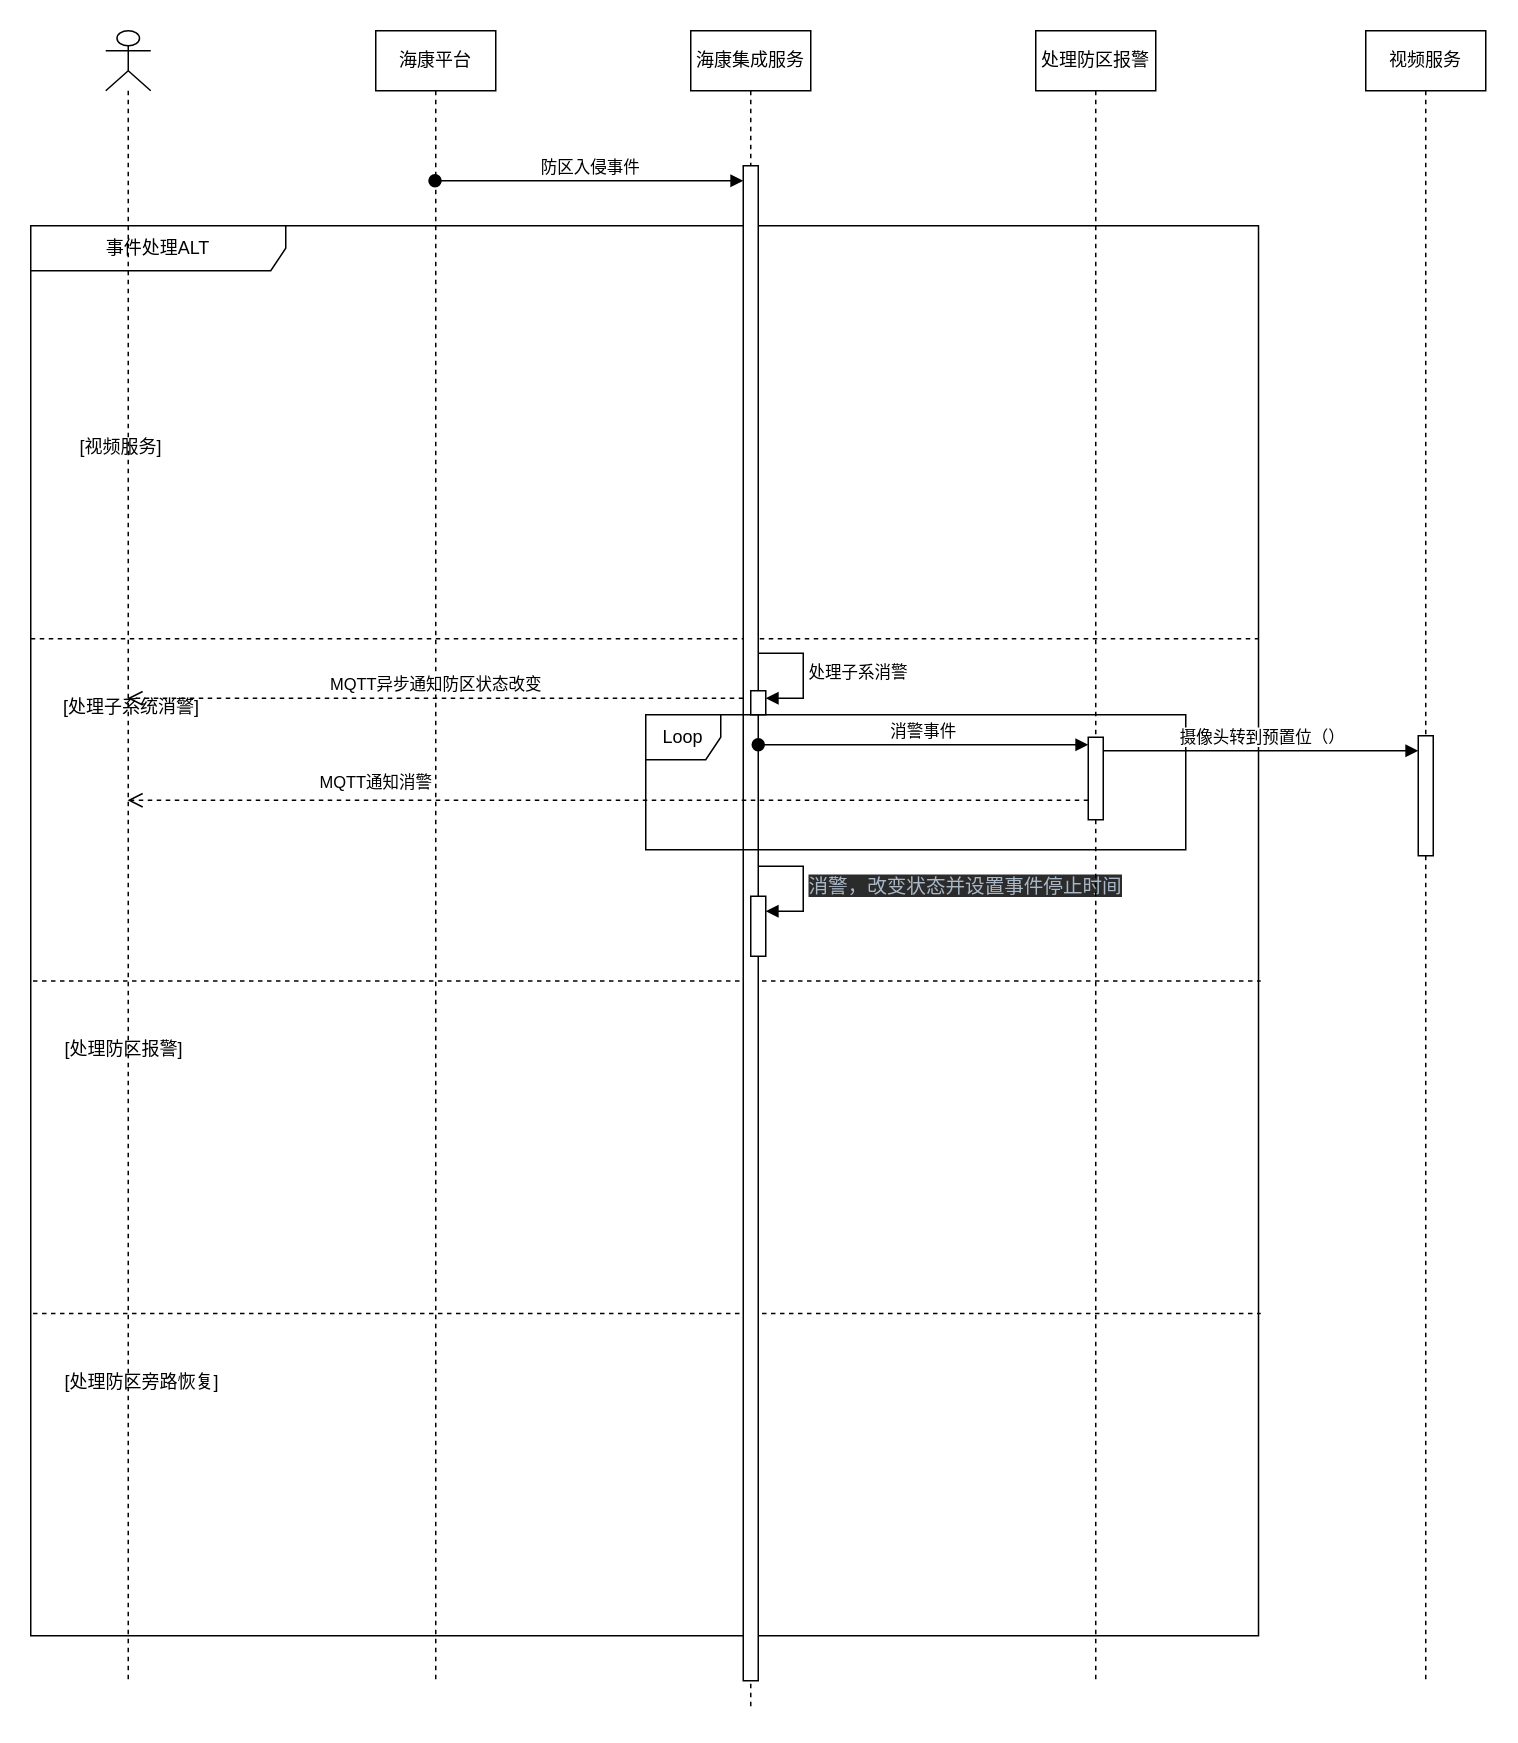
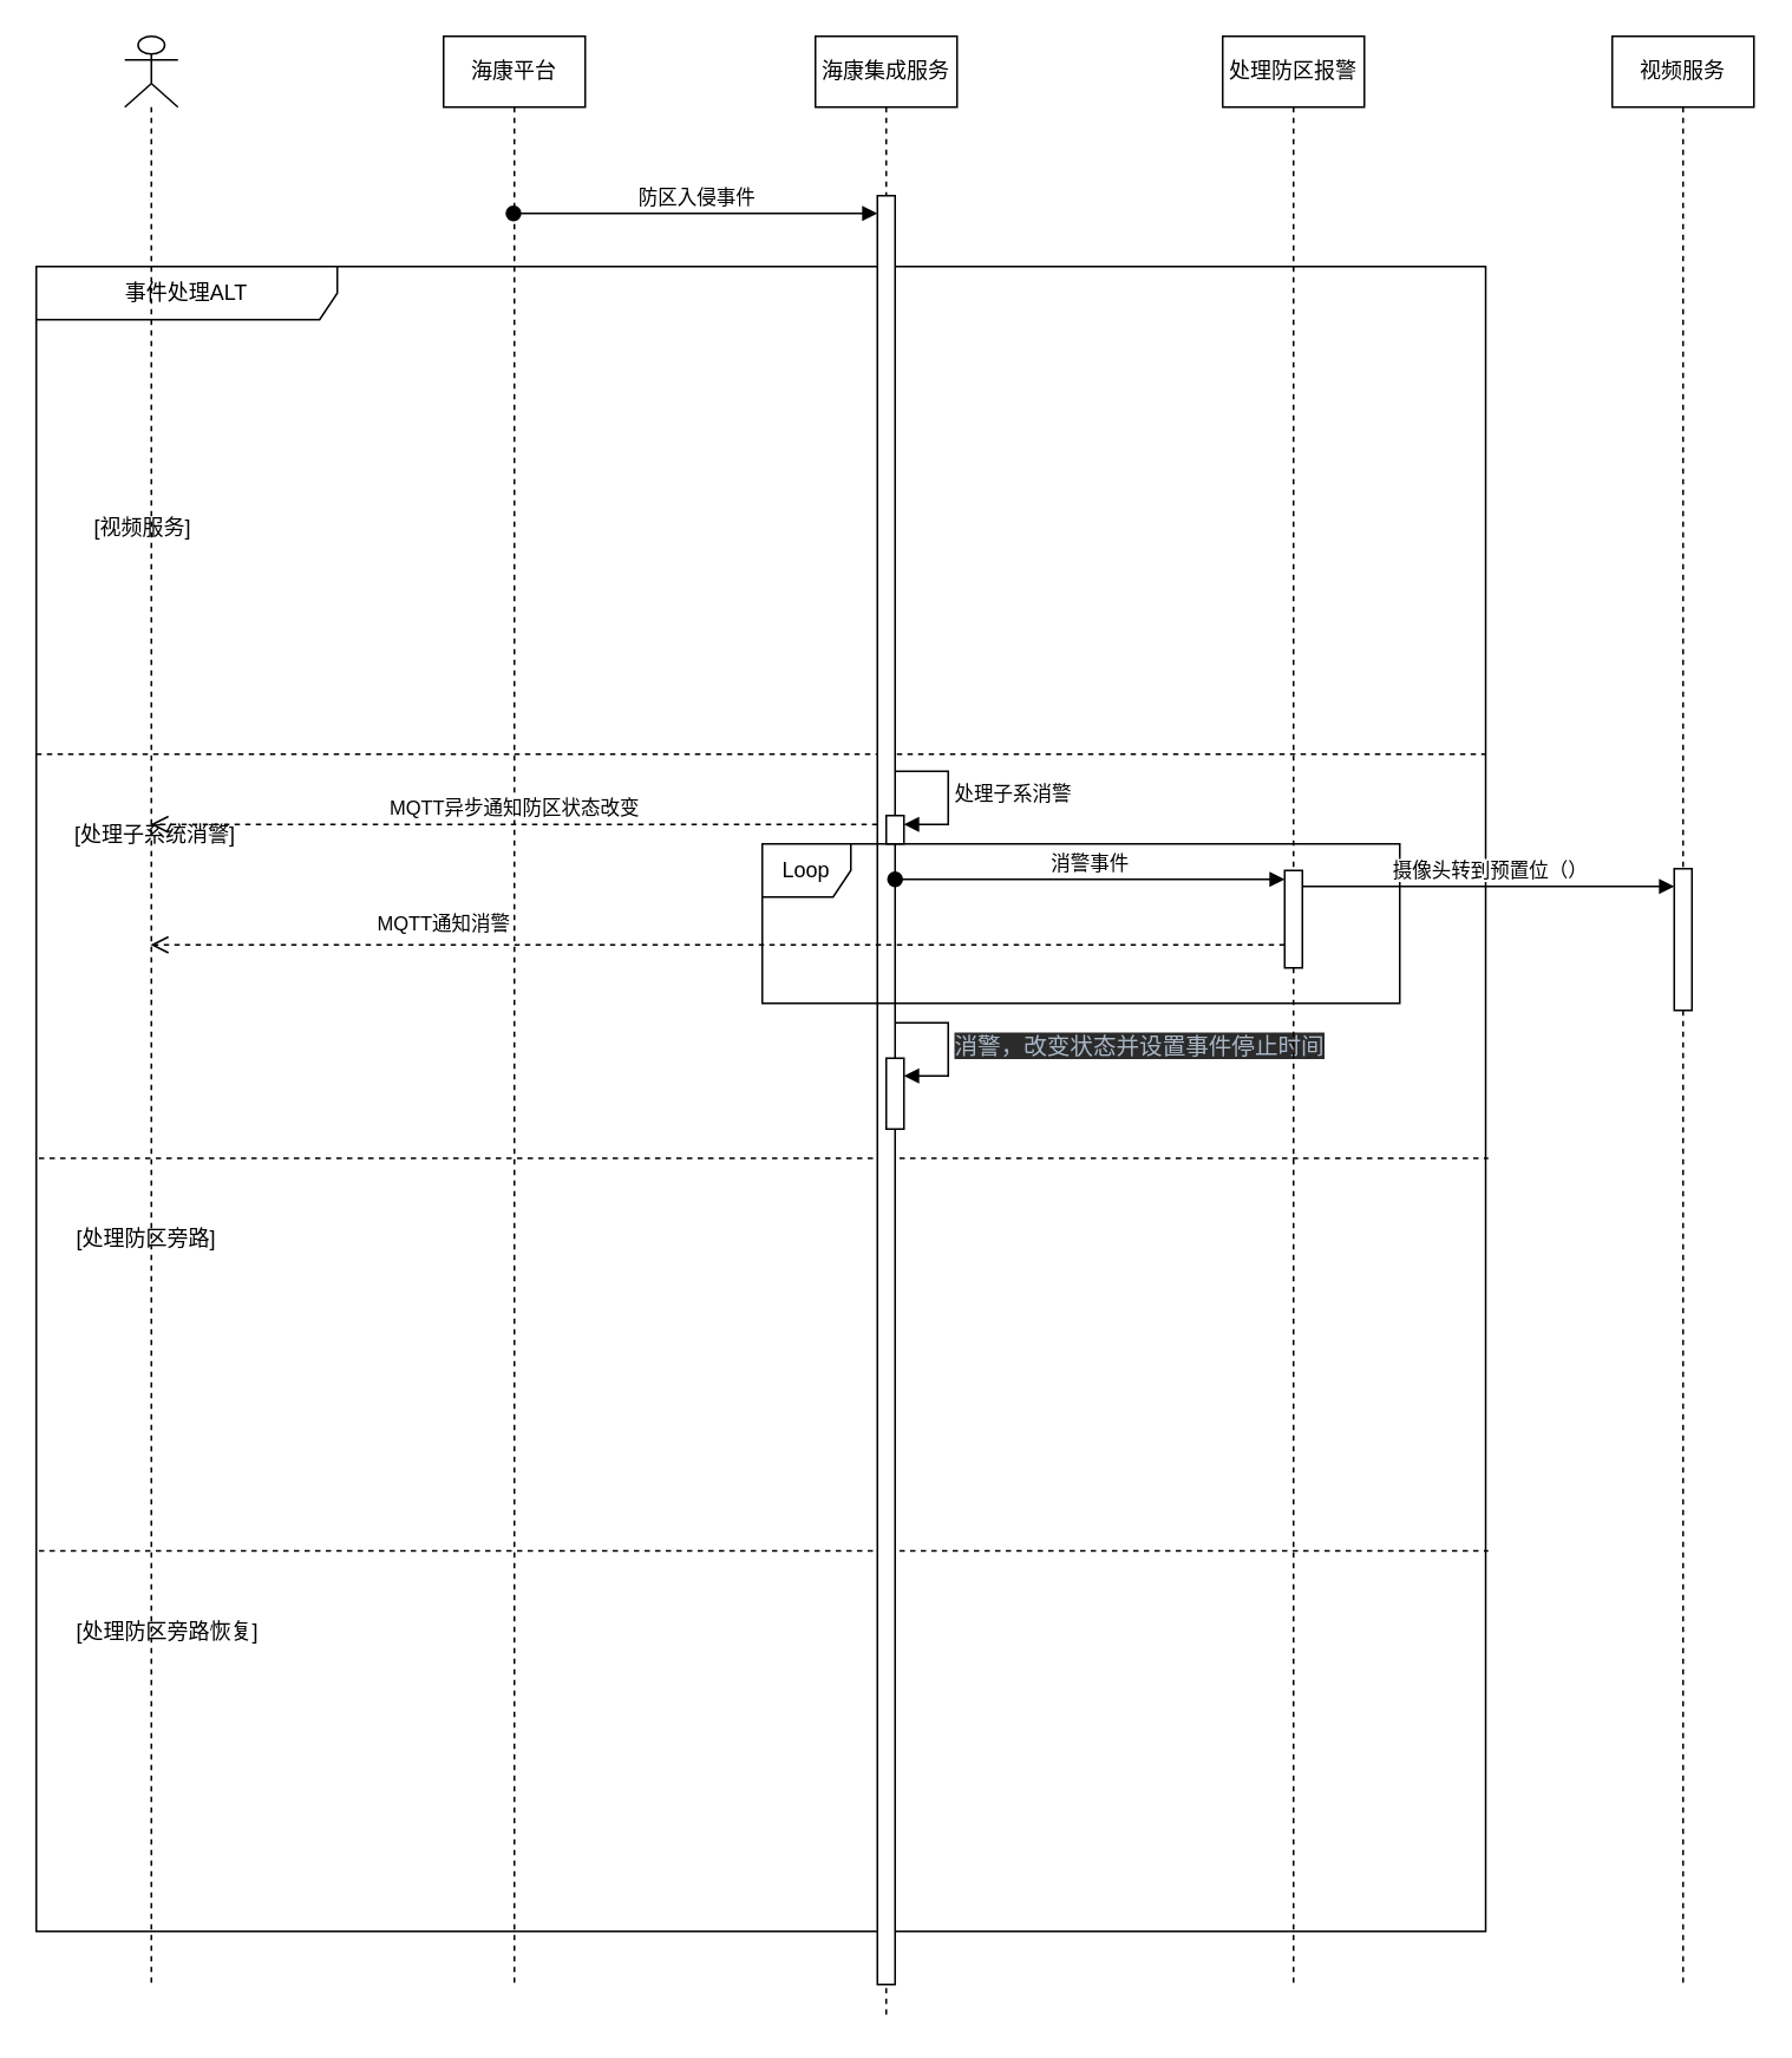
- <mxCell id="5" value="[处理防区报警]" style="line;strokeWidth=1;dashed=1;labelPosition=center;verticalLabelPosition=bottom;align=left;verticalAlign=top;spacingLeft=20;spacingTop=15;html=1;whiteSpace=wrap;" vertex="1" parent="2"><mxGeometry x="1.488" y="486.786" width="818.512" height="33.571" as="geometry" /></mxCell>
+ <mxCell id="5" value="[处理防区旁路]" style="line;strokeWidth=1;dashed=1;labelPosition=center;verticalLabelPosition=bottom;align=left;verticalAlign=top;spacingLeft=20;spacingTop=15;html=1;whiteSpace=wrap;" vertex="1" parent="2"><mxGeometry x="1.488" y="486.786" width="818.512" height="33.571" as="geometry" /></mxCell>
